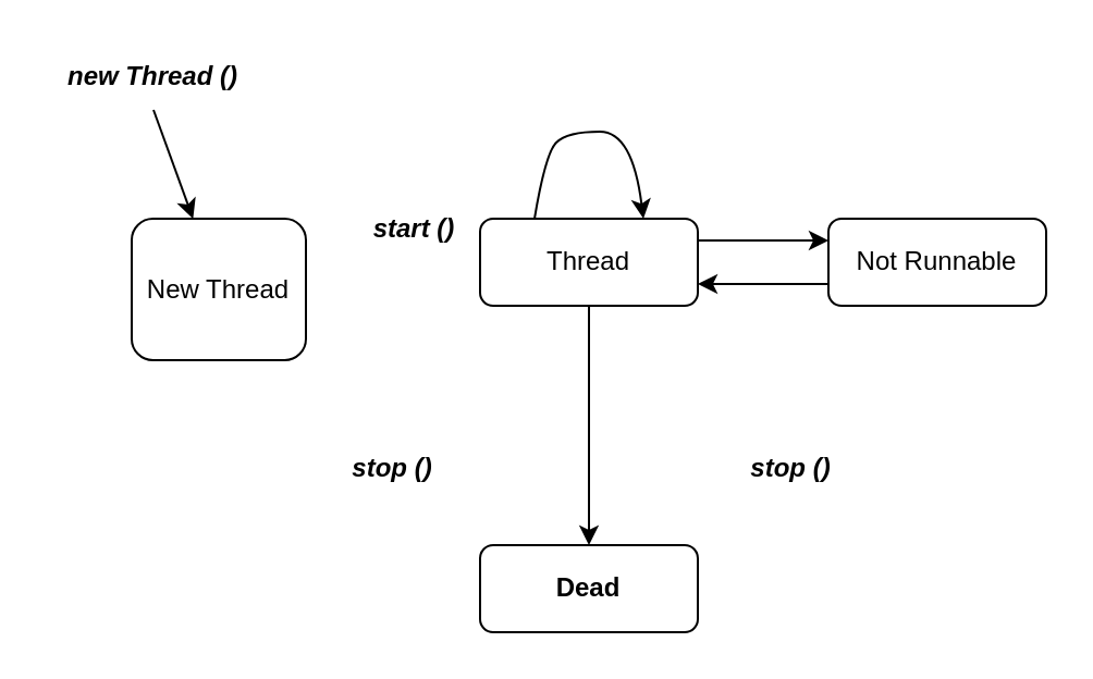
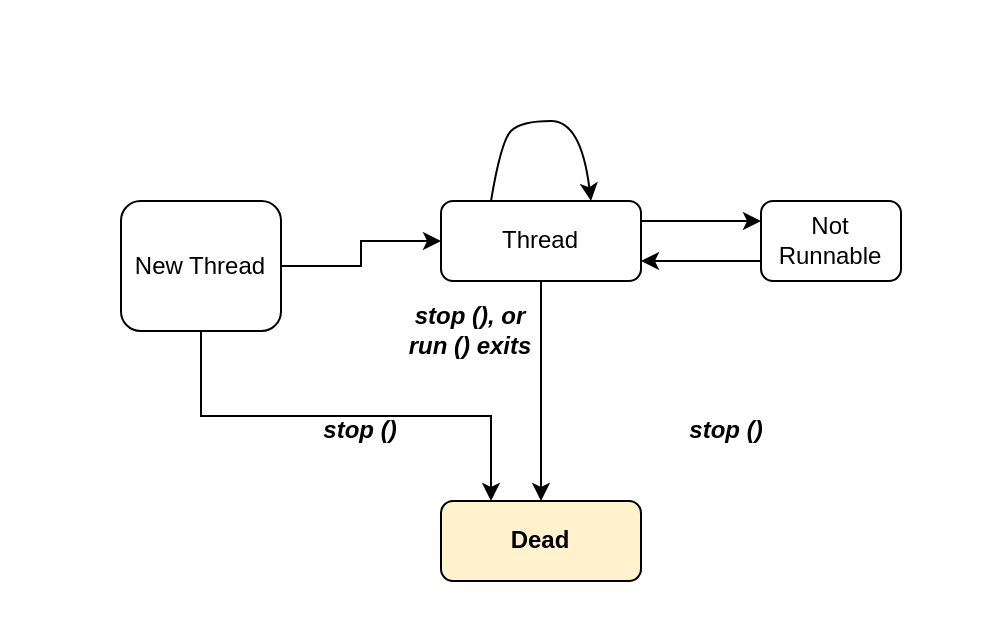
- <mxCell id="2" value="new Thread ()" style="text;html=1;strokeColor=none;fillColor=none;align=center;verticalAlign=middle;whiteSpace=wrap;rounded=0;strokeWidth=1;fontStyle=3" vertex="1" parent="1"><mxGeometry x="20" y="20" width="100" height="30" as="geometry" /></mxCell>
- <mxCell id="3" value="" style="endArrow=classic;html=1;rounded=0;exitX=0.5;exitY=1;exitDx=0;exitDy=0;" edge="1" parent="1" source="2" target="6"><mxGeometry width="50" height="50" relative="1" as="geometry"><mxPoint x="140" y="180" as="sourcePoint" /><mxPoint x="100" y="100" as="targetPoint" /></mxGeometry></mxCell>
- <mxCell id="17" value="start ()" style="text;html=1;strokeColor=none;fillColor=none;align=center;verticalAlign=middle;whiteSpace=wrap;rounded=0;strokeWidth=1;fontStyle=3" vertex="1" parent="1"><mxGeometry x="160" y="90" width="60" height="30" as="geometry" /></mxCell>
- <mxCell id="11" value="Not Runnable" style="rounded=1;whiteSpace=wrap;html=1;strokeWidth=1;" vertex="1" parent="1"><mxGeometry x="380" y="100" width="100" height="40" as="geometry" /></mxCell>
+ <mxCell id="11" value="Not Runnable" style="rounded=1;whiteSpace=wrap;html=1;strokeWidth=1;" vertex="1" parent="1"><mxGeometry x="380" y="100" width="70" height="40" as="geometry" /></mxCell>
+ <mxCell id="4" value="" style="edgeStyle=orthogonalEdgeStyle;rounded=0;orthogonalLoop=1;jettySize=auto;html=1;" edge="1" parent="1" source="6" target="9"><mxGeometry relative="1" as="geometry" /></mxCell>
+ <mxCell id="16" value="stop (), or run () exits" style="text;html=1;strokeColor=none;fillColor=none;align=center;verticalAlign=middle;whiteSpace=wrap;rounded=0;strokeWidth=1;fontStyle=3" vertex="1" parent="1"><mxGeometry x="200" y="150" width="70" height="30" as="geometry" /></mxCell>
+ <mxCell id="5" style="edgeStyle=orthogonalEdgeStyle;rounded=0;orthogonalLoop=1;jettySize=auto;html=1;exitX=0.5;exitY=1;exitDx=0;exitDy=0;entryX=0.25;entryY=0;entryDx=0;entryDy=0;" edge="1" parent="1" source="6" target="13"><mxGeometry relative="1" as="geometry" /></mxCell>
- <mxCell id="13" value="Dead" style="whiteSpace=wrap;html=1;rounded=1;strokeWidth=1;fontStyle=1" vertex="1" parent="1"><mxGeometry x="220" y="250" width="100" height="40" as="geometry" /></mxCell>
+ <mxCell id="13" value="Dead" style="whiteSpace=wrap;html=1;rounded=1;strokeWidth=1;fontStyle=1;fillColor=#fff2cc;" vertex="1" parent="1"><mxGeometry x="220" y="250" width="100" height="40" as="geometry" /></mxCell>
